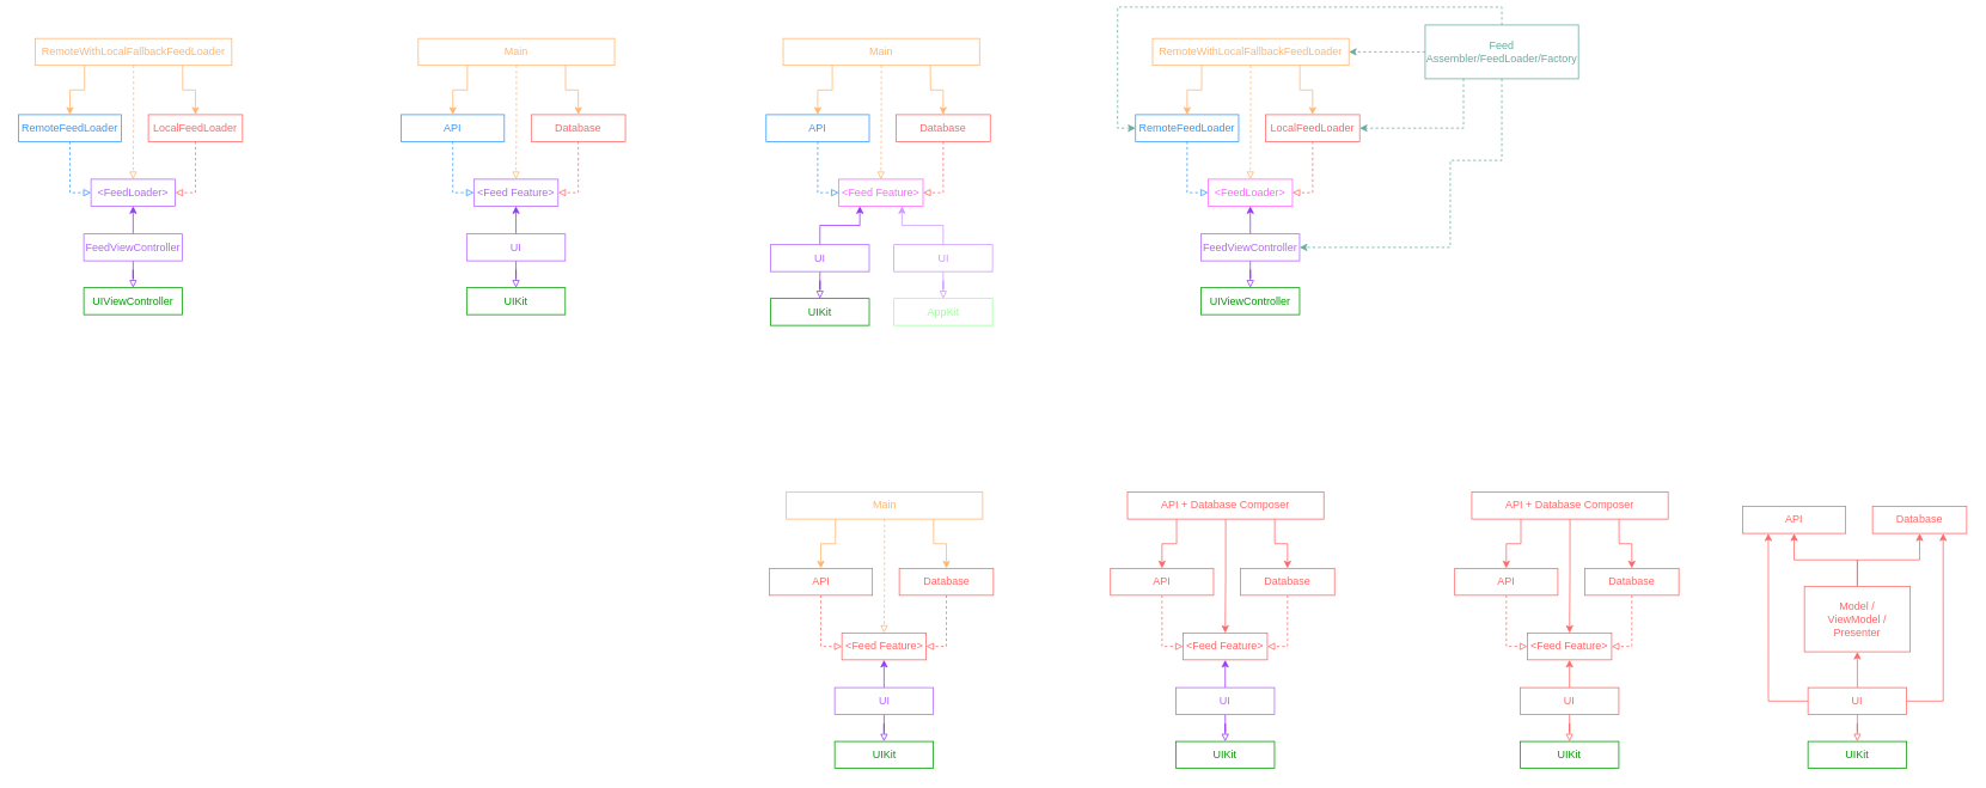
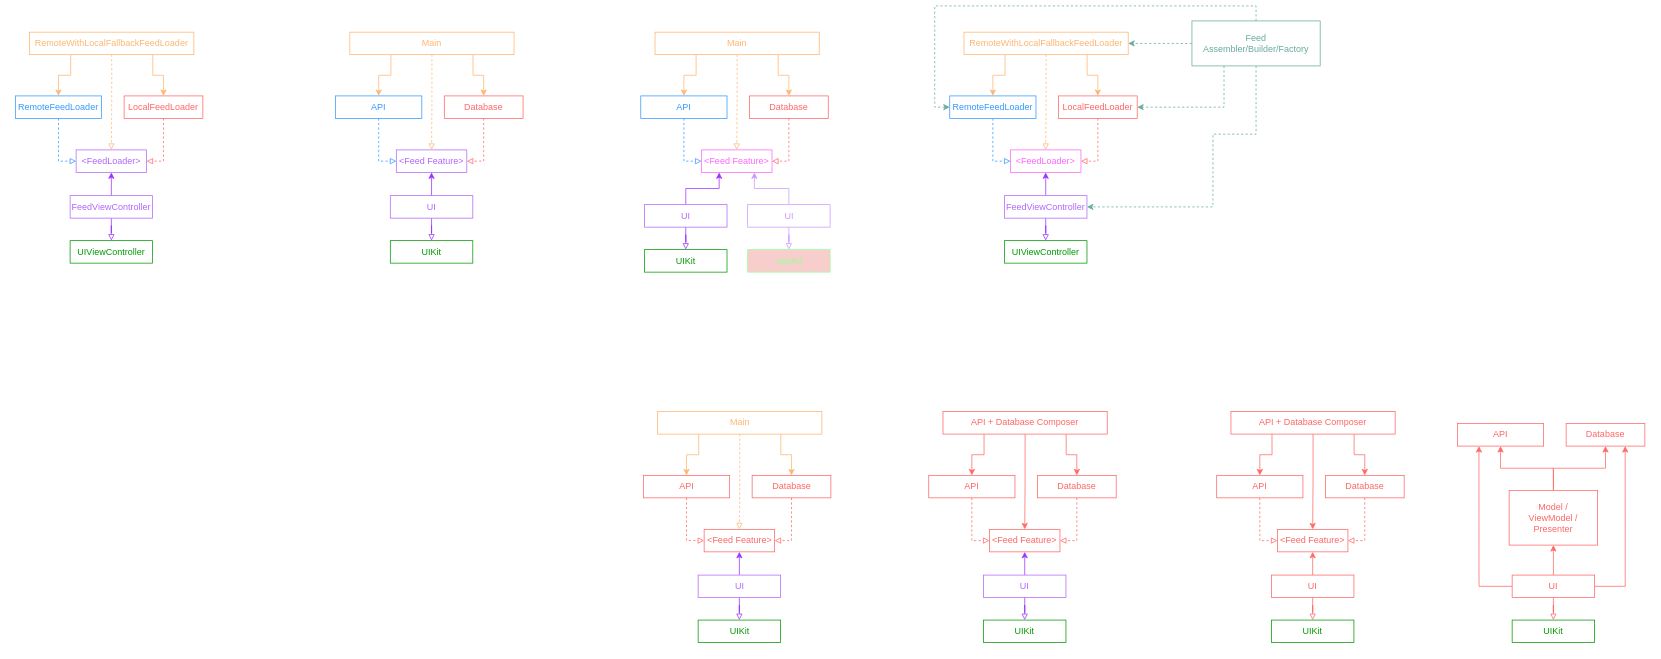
- <mxCell id="112" value="Feed&lt;br&gt;Assembler/FeedLoader/Factory" style="rounded=0;whiteSpace=wrap;html=1;strokeColor=#67AB9F;fontColor=#67AB9F;" vertex="1" parent="1"><mxGeometry x="1589" y="20" width="171" height="60" as="geometry" /></mxCell>
+ <mxCell id="112" value="Feed&lt;br&gt;Assembler/Builder/Factory" style="rounded=0;whiteSpace=wrap;html=1;strokeColor=#67AB9F;fontColor=#67AB9F;" vertex="1" parent="1"><mxGeometry x="1589" y="20" width="171" height="60" as="geometry" /></mxCell>
- <mxCell id="44" value="AppKit" style="rounded=0;whiteSpace=wrap;html=1;strokeColor=#99FF99;fontColor=#99FF99;" vertex="1" parent="1"><mxGeometry x="996.5" y="325" width="110" height="30" as="geometry" /></mxCell>
+ <mxCell id="44" value="AppKit" style="rounded=0;whiteSpace=wrap;html=1;strokeColor=#99FF99;fontColor=#99FF99;fillColor=#f8cecc;" vertex="1" parent="1"><mxGeometry x="996.5" y="325" width="110" height="30" as="geometry" /></mxCell>
